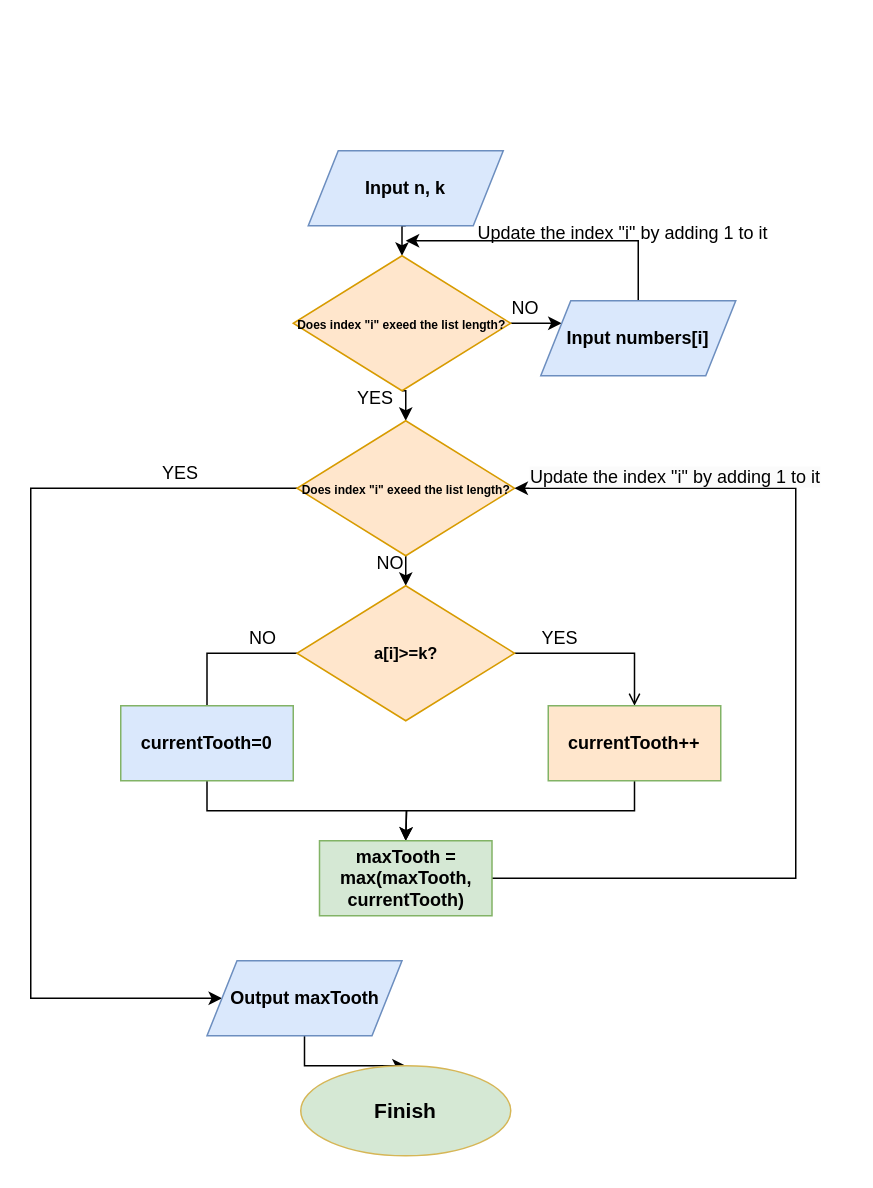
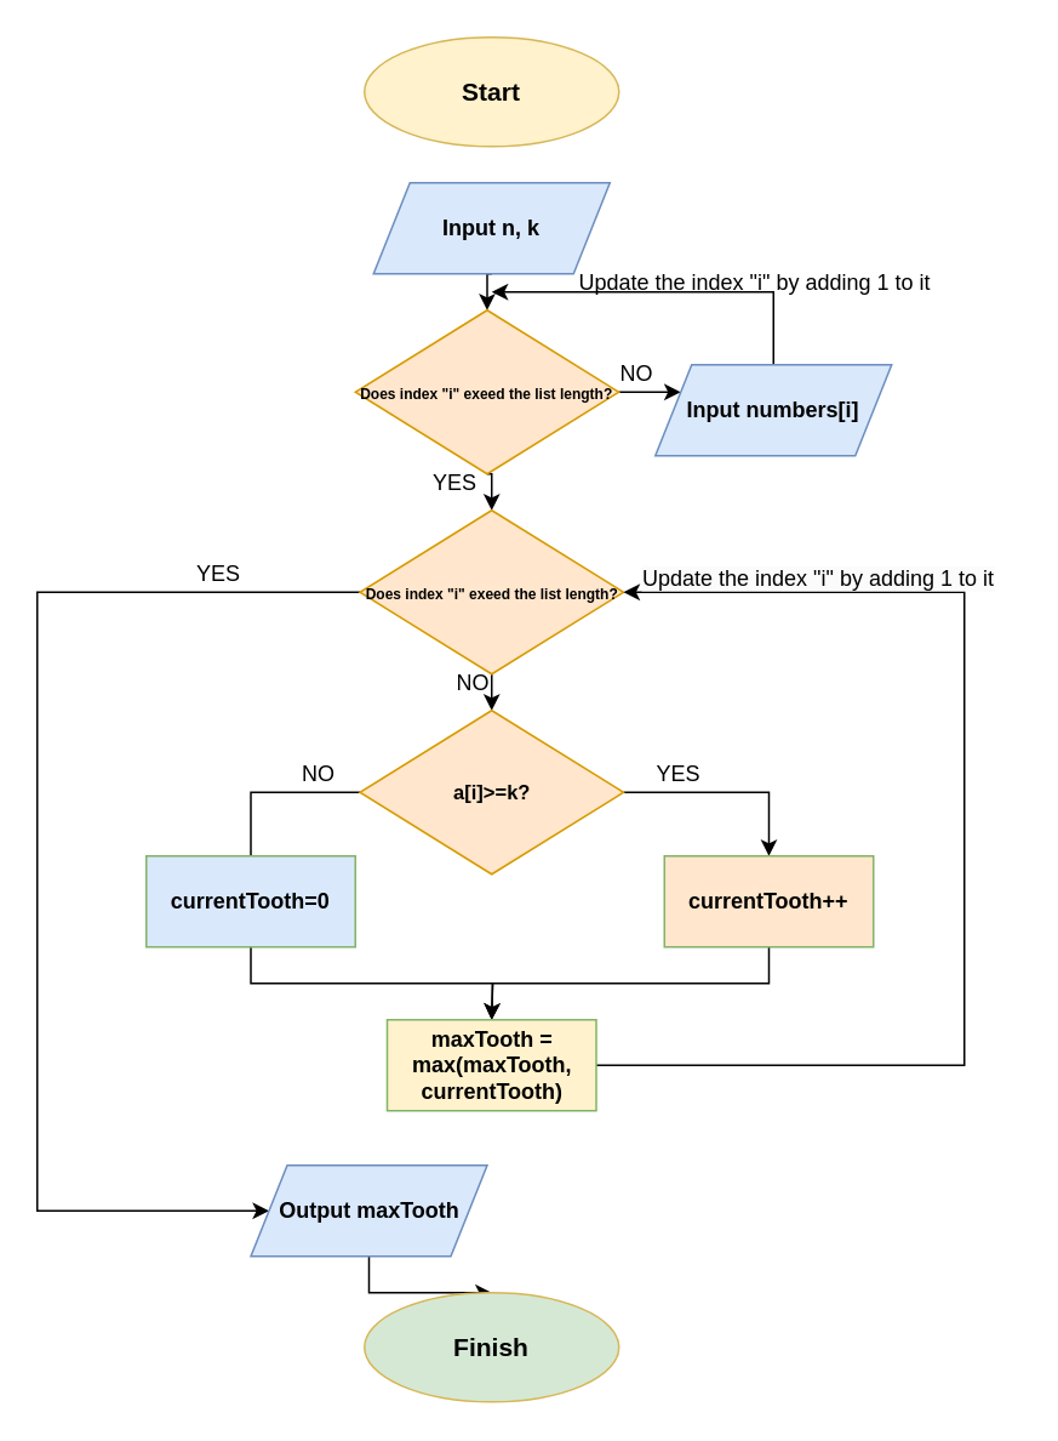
+ <mxCell id="2" value="&lt;b style=&quot;font-size: 14px;&quot;&gt;Start&lt;/b&gt;" style="ellipse;whiteSpace=wrap;html=1;fillColor=#fff2cc;strokeColor=#d6b656;" vertex="1" parent="1"><mxGeometry x="200" y="20" width="140" height="60" as="geometry" /></mxCell>
- <mxCell id="13" style="edgeStyle=orthogonalEdgeStyle;rounded=0;orthogonalLoop=1;jettySize=auto;html=1;exitX=1;exitY=0.5;exitDx=0;exitDy=0;entryX=0.5;entryY=0;entryDx=0;entryDy=0;endArrow=open;" edge="1" parent="1" source="15" target="17"><mxGeometry relative="1" as="geometry" /></mxCell>
+ <mxCell id="13" style="edgeStyle=orthogonalEdgeStyle;rounded=0;orthogonalLoop=1;jettySize=auto;html=1;exitX=1;exitY=0.5;exitDx=0;exitDy=0;entryX=0.5;entryY=0;entryDx=0;entryDy=0;" edge="1" parent="1" source="15" target="17"><mxGeometry relative="1" as="geometry" /></mxCell>
- <mxCell id="21" value="&lt;b&gt;maxTooth = max(maxTooth, currentTooth)&lt;/b&gt;" style="rounded=0;whiteSpace=wrap;html=1;fillColor=#d5e8d4;strokeColor=#82b366;" vertex="1" parent="1"><mxGeometry x="212.5" y="560" width="115" height="50" as="geometry" /></mxCell>
+ <mxCell id="21" value="&lt;b&gt;maxTooth = max(maxTooth, currentTooth)&lt;/b&gt;" style="rounded=0;whiteSpace=wrap;html=1;fillColor=#fff2cc;strokeColor=#82b366;" vertex="1" parent="1"><mxGeometry x="212.5" y="560" width="115" height="50" as="geometry" /></mxCell>
